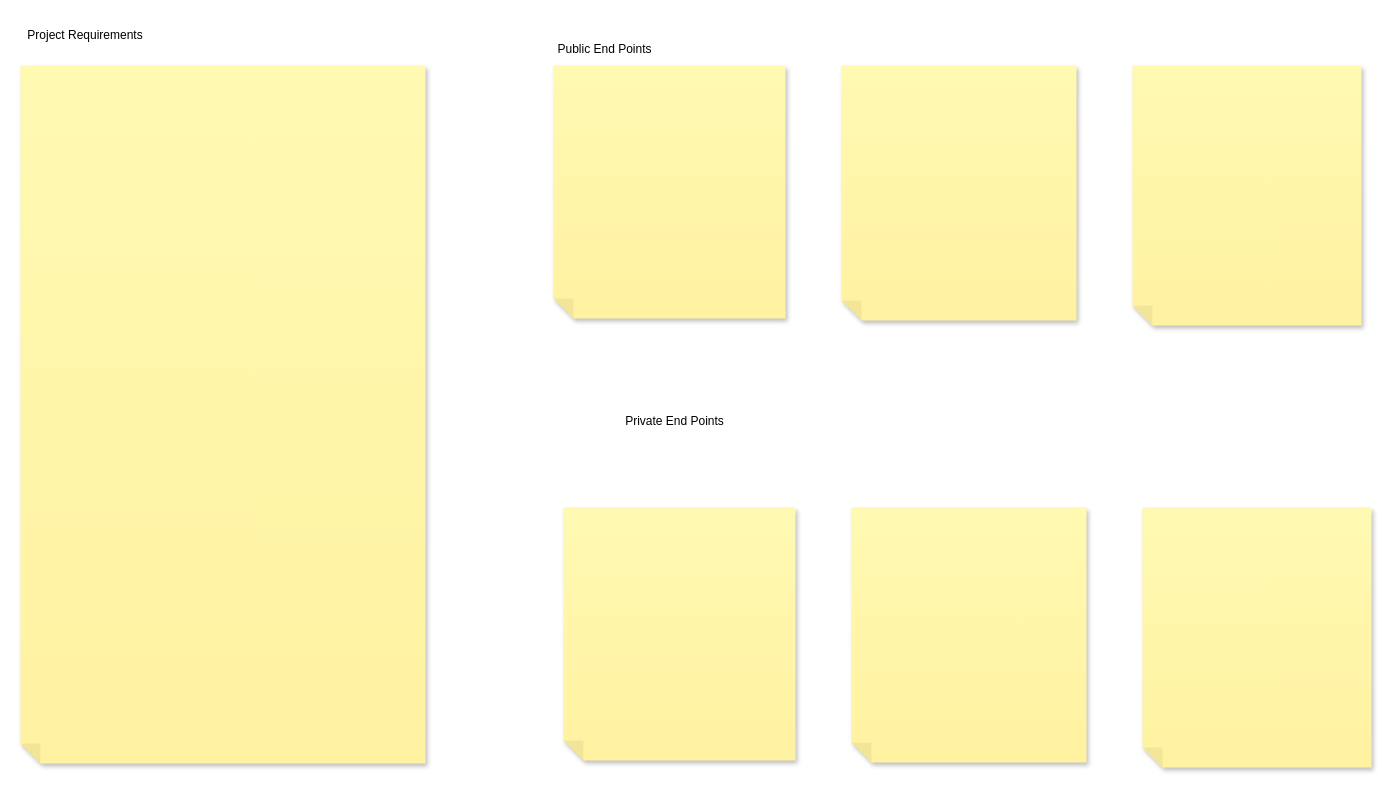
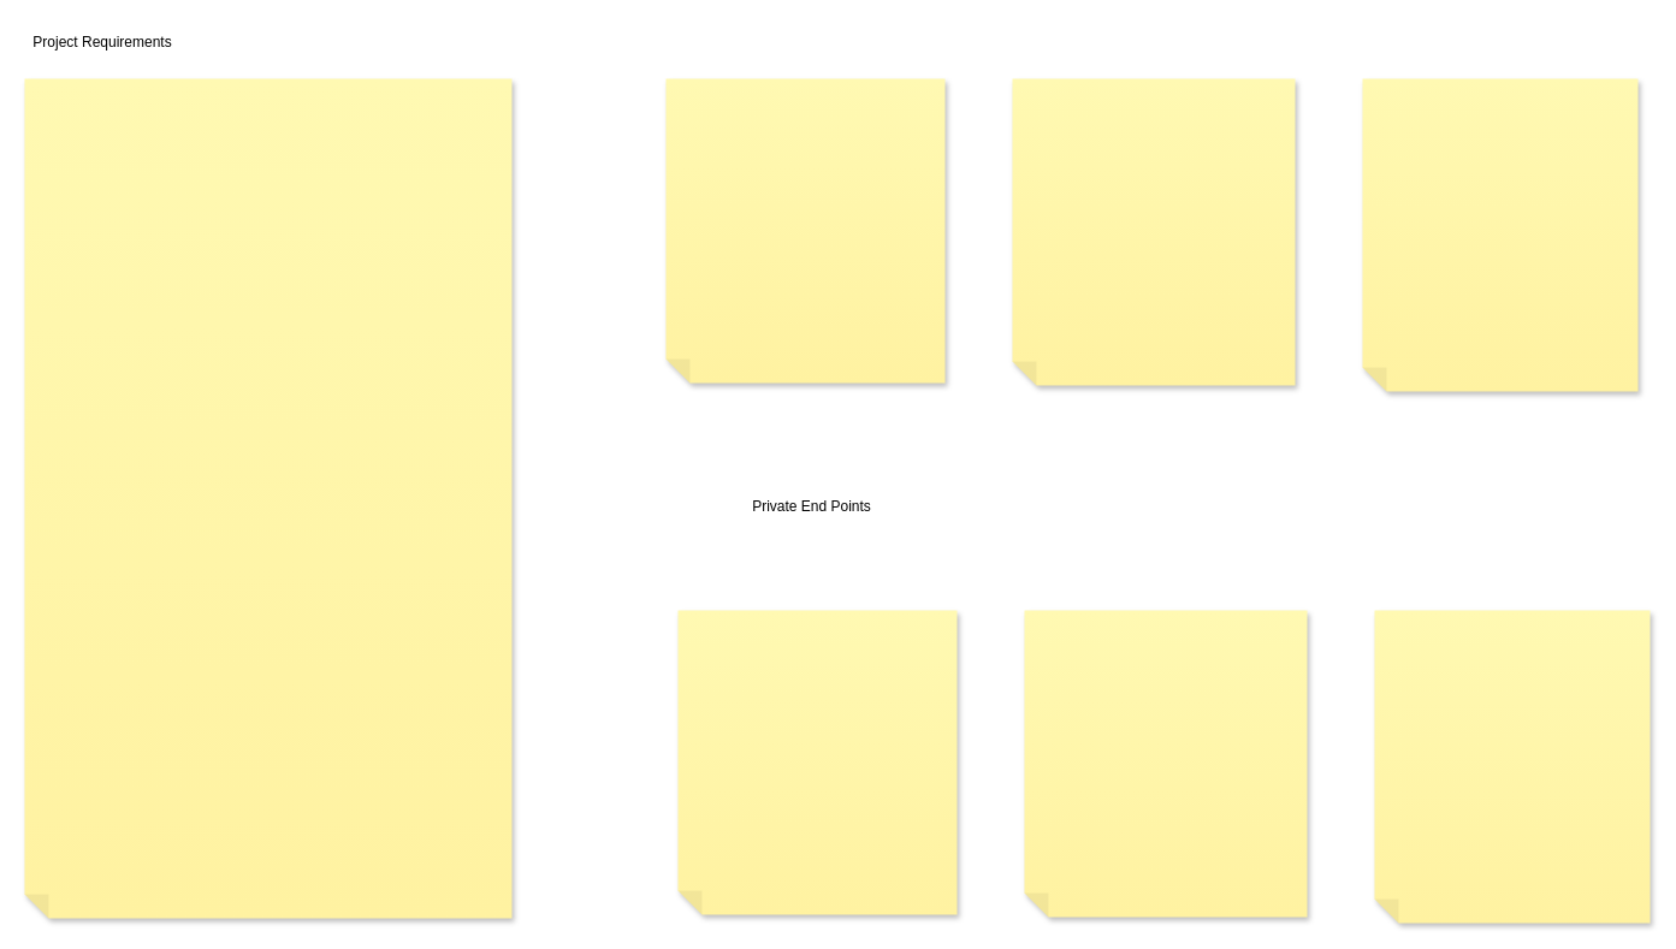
- <mxCell id="7" value="Public End Points" style="text;strokeColor=none;fillColor=none;html=1;align=center;verticalAlign=middle;whiteSpace=wrap;rounded=0;" vertex="1" parent="1"><mxGeometry x="553" y="34" width="103" height="30" as="geometry" /></mxCell>
